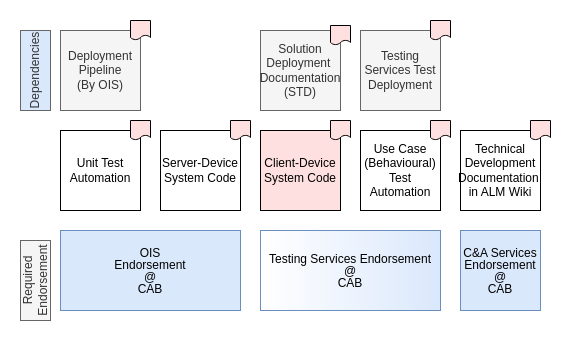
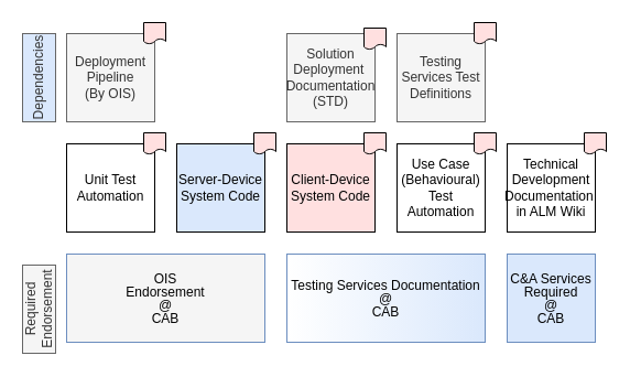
- <mxCell id="17" value="Testing Services Test Deployment" style="rounded=0;whiteSpace=wrap;html=1;fillColor=#f5f5f5;strokeColor=#666666;fontColor=#333333;" vertex="1" parent="1"><mxGeometry x="360" y="30" width="80" height="80" as="geometry" /></mxCell>
+ <mxCell id="17" value="Testing Services Test Definitions" style="rounded=0;whiteSpace=wrap;html=1;fillColor=#f5f5f5;strokeColor=#666666;fontColor=#333333;" vertex="1" parent="1"><mxGeometry x="360" y="30" width="80" height="80" as="geometry" /></mxCell>
- <mxCell id="5" value="Server-Device System Code" style="rounded=0;whiteSpace=wrap;html=1;" vertex="1" parent="1"><mxGeometry x="160" y="130" width="80" height="80" as="geometry" /></mxCell>
+ <mxCell id="5" value="Server-Device System Code" style="rounded=0;whiteSpace=wrap;html=1;fillColor=#dae8fc;" vertex="1" parent="1"><mxGeometry x="160" y="130" width="80" height="80" as="geometry" /></mxCell>
- <mxCell id="3" value="&lt;p style=&quot;line-height: 100%&quot;&gt;OIS&lt;br&gt;Endorsement&lt;br&gt;@ &lt;br&gt;CAB&lt;/p&gt;" style="rounded=0;whiteSpace=wrap;html=1;fillColor=#dae8fc;strokeColor=#6c8ebf;" vertex="1" parent="1"><mxGeometry x="60" y="230" width="180" height="80" as="geometry" /></mxCell>
+ <mxCell id="3" value="&lt;p style=&quot;line-height: 100%&quot;&gt;OIS&lt;br&gt;Endorsement&lt;br&gt;@ &lt;br&gt;CAB&lt;/p&gt;" style="rounded=0;whiteSpace=wrap;html=1;fillColor=#f5f5f5;strokeColor=#6c8ebf;" vertex="1" parent="1"><mxGeometry x="60" y="230" width="180" height="80" as="geometry" /></mxCell>
- <mxCell id="11" value="&lt;p style=&quot;line-height: 100%&quot;&gt;Testing Services Endorsement&lt;br&gt;@ &lt;br&gt;CAB&lt;/p&gt;" style="rounded=0;whiteSpace=wrap;html=1;fillColor=#dae8fc;strokeColor=#6c8ebf;gradientColor=#ffffff;gradientDirection=west;" vertex="1" parent="1"><mxGeometry x="260" y="230" width="180" height="80" as="geometry" /></mxCell>
+ <mxCell id="11" value="&lt;p style=&quot;line-height: 100%&quot;&gt;Testing Services Documentation&lt;br&gt;@ &lt;br&gt;CAB&lt;/p&gt;" style="rounded=0;whiteSpace=wrap;html=1;fillColor=#dae8fc;strokeColor=#6c8ebf;gradientColor=#ffffff;gradientDirection=west;" vertex="1" parent="1"><mxGeometry x="260" y="230" width="180" height="80" as="geometry" /></mxCell>
- <mxCell id="13" value="&lt;p style=&quot;line-height: 100%&quot;&gt;C&amp;amp;A Services Endorsement&lt;br&gt;@ &lt;br&gt;CAB&lt;/p&gt;" style="rounded=0;whiteSpace=wrap;html=1;fillColor=#dae8fc;strokeColor=#6c8ebf;" vertex="1" parent="1"><mxGeometry x="460" y="230" width="80" height="80" as="geometry" /></mxCell>
+ <mxCell id="13" value="&lt;p style=&quot;line-height: 100%&quot;&gt;C&amp;amp;A Services Required&lt;br&gt;@ &lt;br&gt;CAB&lt;/p&gt;" style="rounded=0;whiteSpace=wrap;html=1;fillColor=#dae8fc;strokeColor=#6c8ebf;" vertex="1" parent="1"><mxGeometry x="460" y="230" width="80" height="80" as="geometry" /></mxCell>
